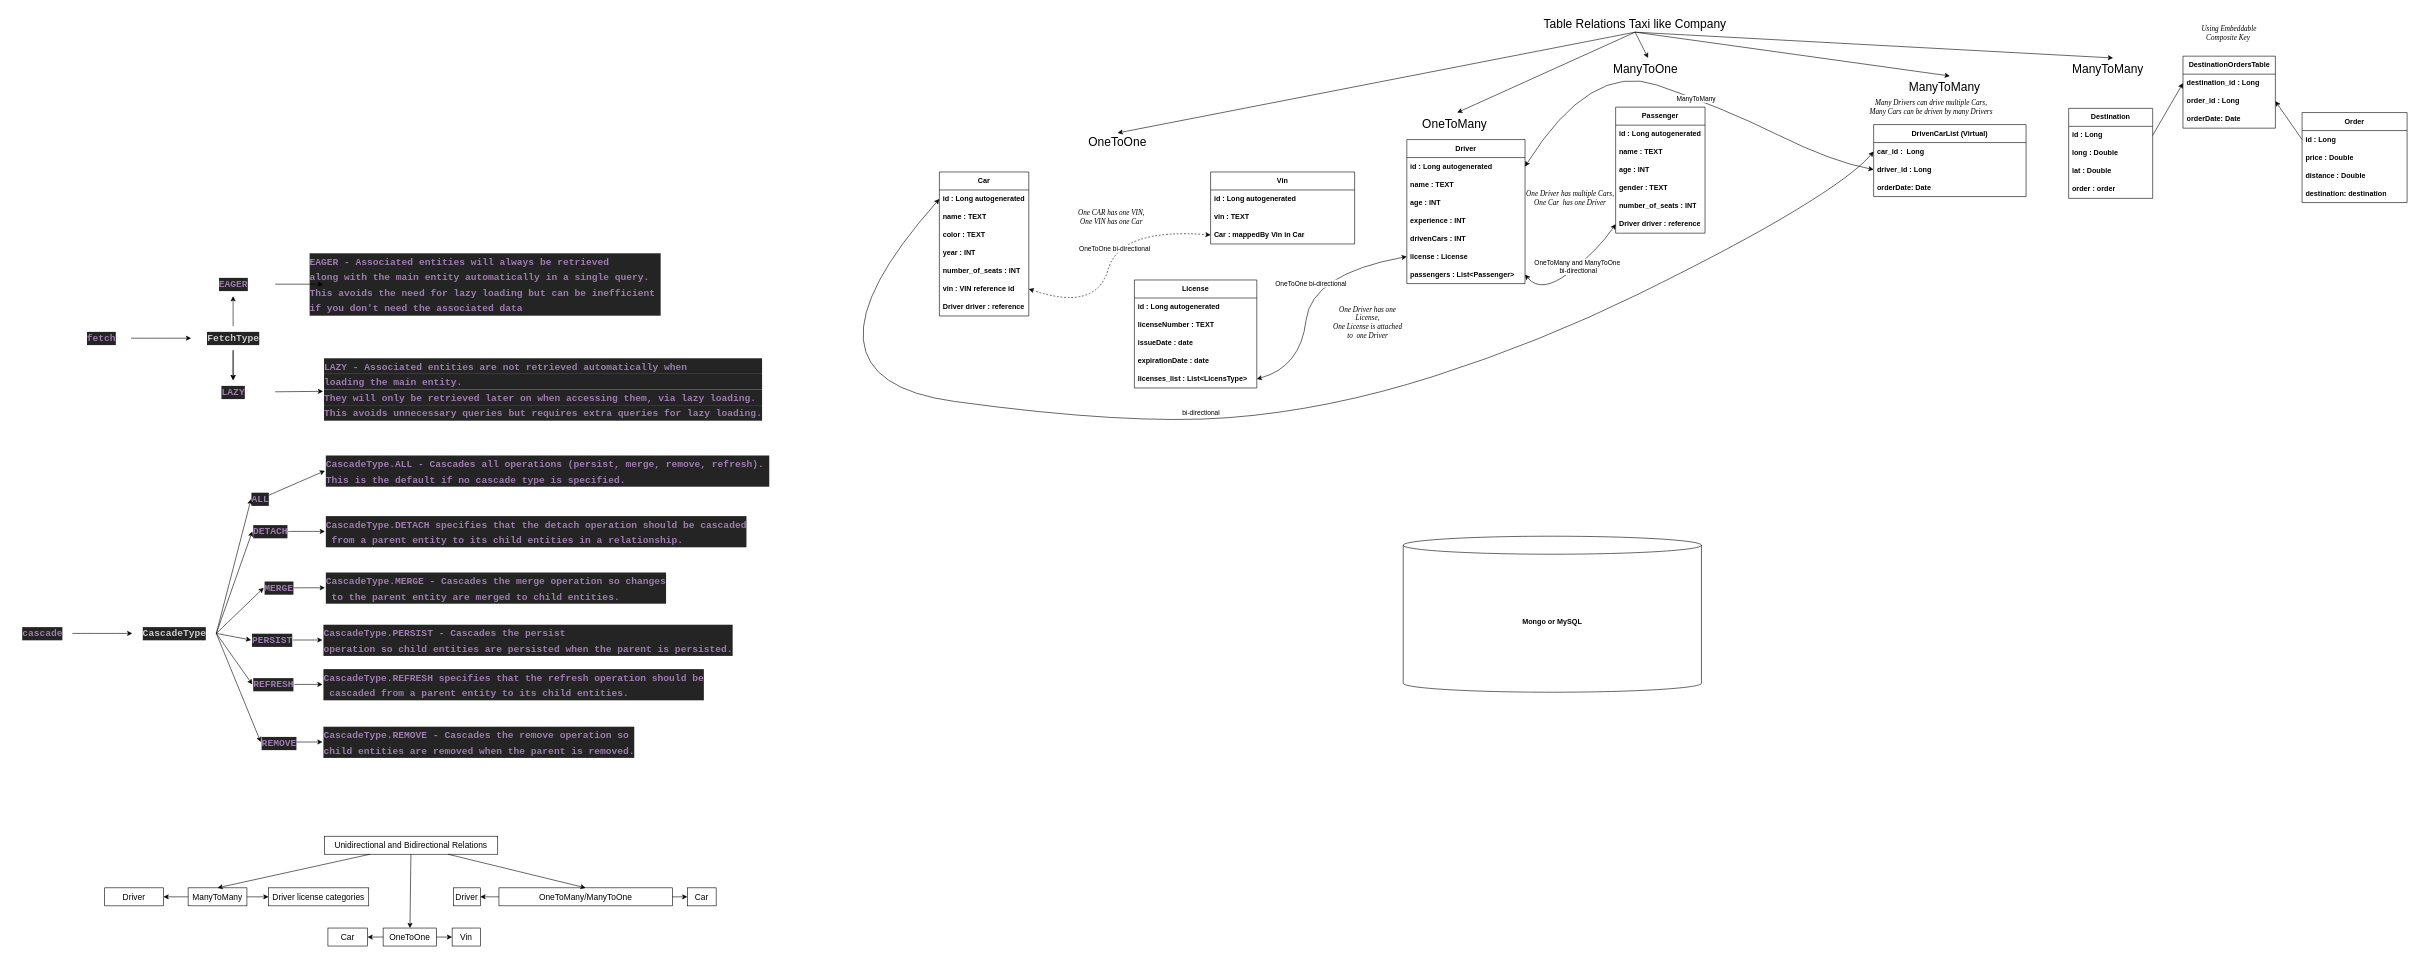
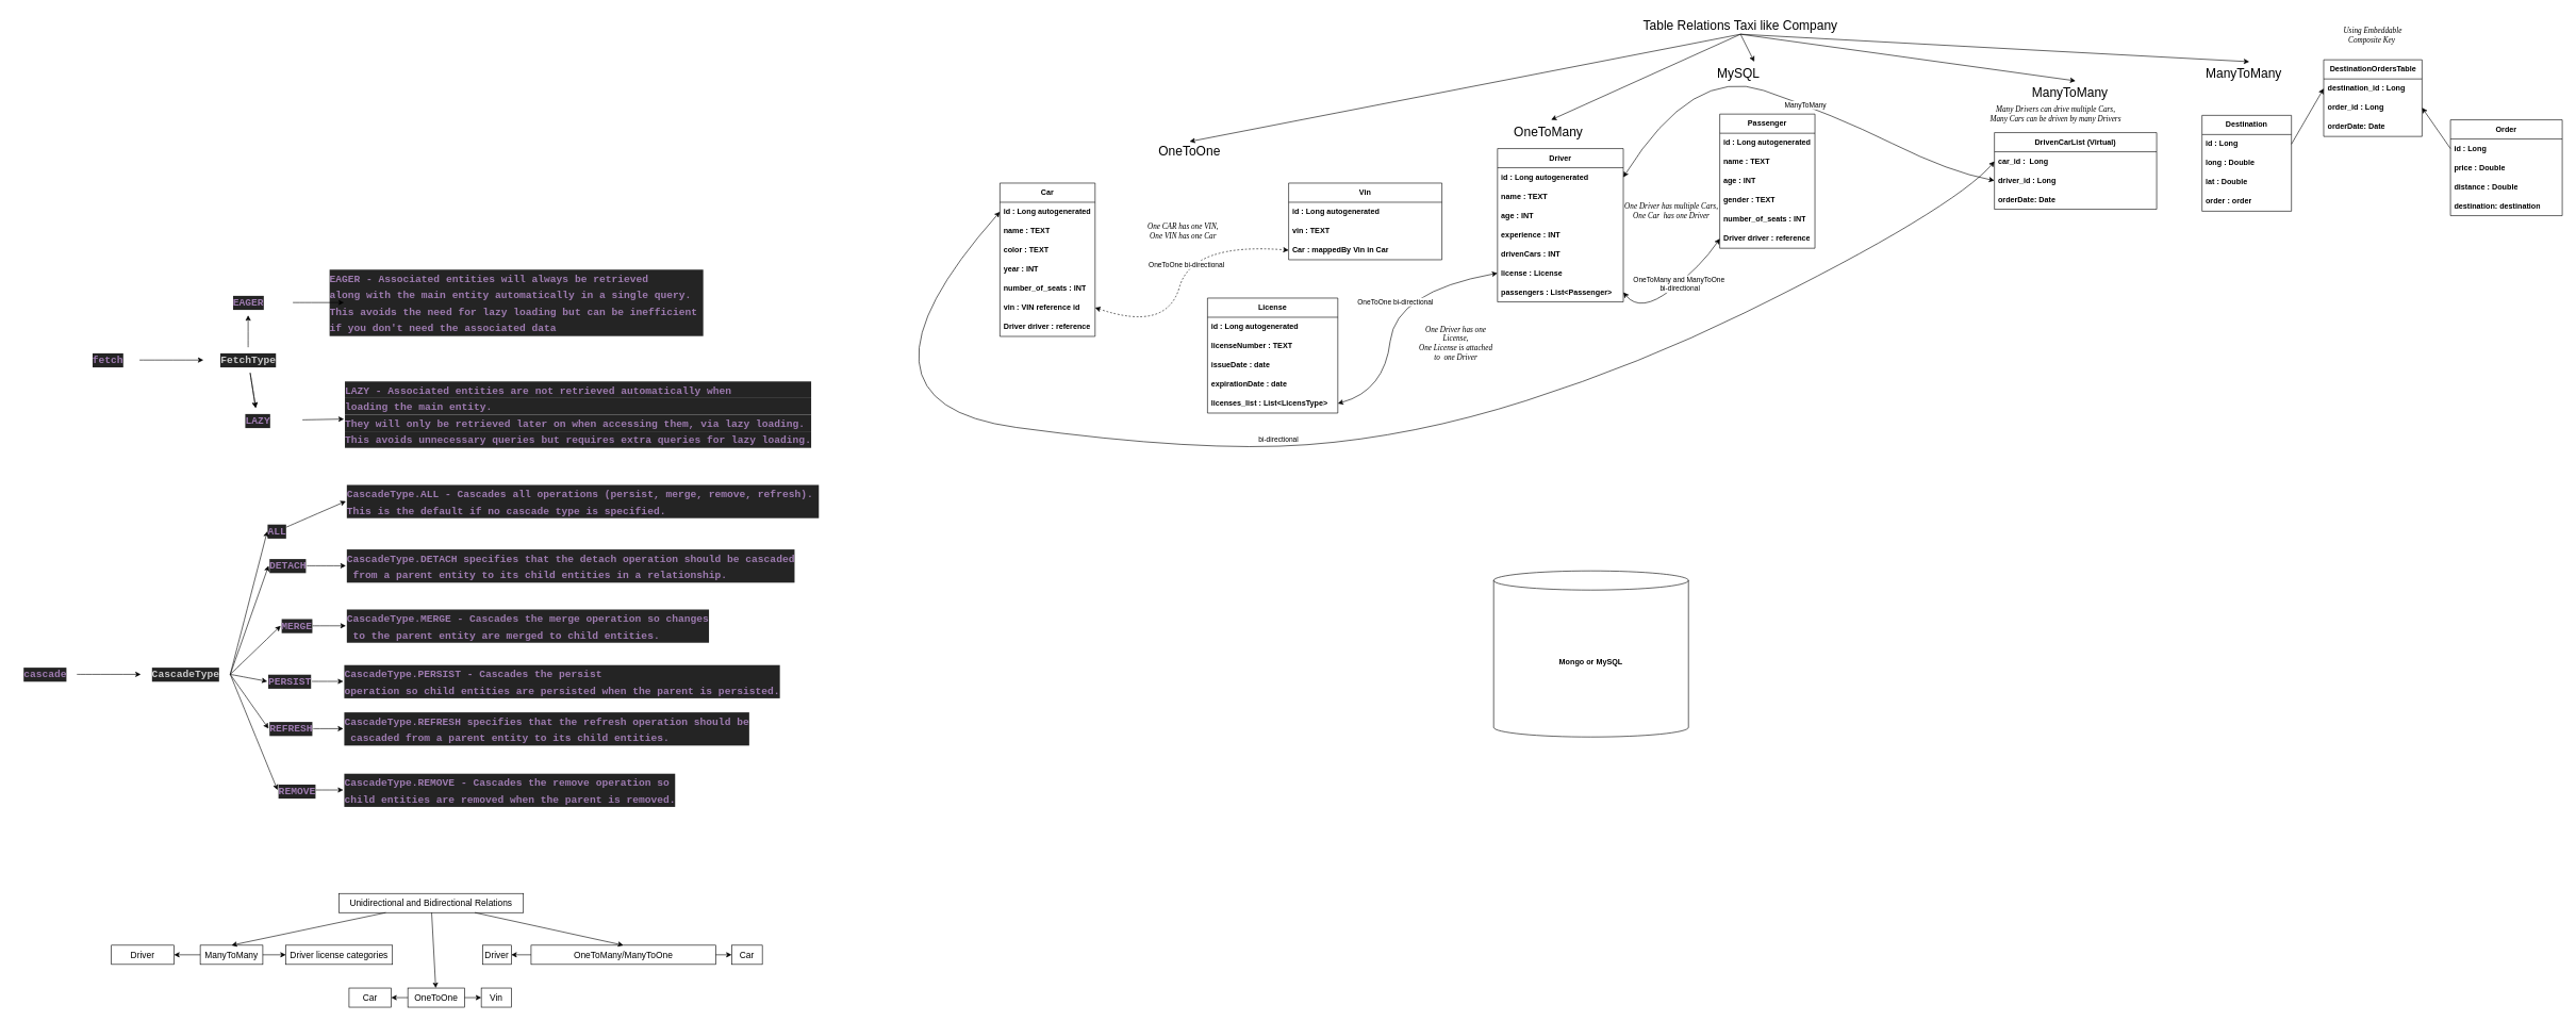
- <mxCell id="10" value="ManyToOne" style="text;whiteSpace=wrap;fontSize=20;" parent="1" vertex="1"><mxGeometry x="2686" y="96" width="120" height="30" as="geometry" /></mxCell>
+ <mxCell id="10" value="MySQL" style="text;whiteSpace=wrap;fontSize=20;" parent="1" vertex="1"><mxGeometry x="2686" y="96" width="120" height="30" as="geometry" /></mxCell>
- <mxCell id="15" value="&lt;div style=&quot;color: rgb(204, 204, 204); background-color: rgb(36, 36, 36); font-family: &amp;quot;Anonymous Pro&amp;quot;, &amp;quot;Fira Code&amp;quot;, &amp;quot;Cascadia Code&amp;quot;, Consolas, &amp;quot;Courier New&amp;quot;, monospace, &amp;quot;Droid Sans Mono&amp;quot;, &amp;quot;monospace&amp;quot;, monospace; font-size: 16px; line-height: 22px;&quot;&gt;&lt;span style=&quot;color: #9e7bb0;&quot;&gt;LAZY&lt;/span&gt;&lt;/div&gt;" style="text;strokeColor=none;fillColor=none;html=1;fontSize=24;fontStyle=1;verticalAlign=middle;align=center;" parent="11" vertex="1"><mxGeometry x="200" y="230" width="140" height="40" as="geometry" /></mxCell>
+ <mxCell id="15" value="&lt;div style=&quot;color: rgb(204, 204, 204); background-color: rgb(36, 36, 36); font-family: &amp;quot;Anonymous Pro&amp;quot;, &amp;quot;Fira Code&amp;quot;, &amp;quot;Cascadia Code&amp;quot;, Consolas, &amp;quot;Courier New&amp;quot;, monospace, &amp;quot;Droid Sans Mono&amp;quot;, &amp;quot;monospace&amp;quot;, monospace; font-size: 16px; line-height: 22px;&quot;&gt;&lt;span style=&quot;color: #9e7bb0;&quot;&gt;LAZY&lt;/span&gt;&lt;/div&gt;" style="text;strokeColor=none;fillColor=none;html=1;fontSize=24;fontStyle=1;verticalAlign=middle;align=center;" parent="11" vertex="1"><mxGeometry x="215" y="235" width="140" height="40" as="geometry" /></mxCell>
- <mxCell id="2" value="Mongo or MySQL" style="shape=cylinder3;whiteSpace=wrap;html=1;boundedLbl=1;backgroundOutline=1;size=15;fontStyle=1" parent="1" vertex="1"><mxGeometry x="2338" y="893" width="497" height="260" as="geometry" /></mxCell>
+ <mxCell id="2" value="Mongo or MySQL" style="shape=cylinder3;whiteSpace=wrap;html=1;boundedLbl=1;backgroundOutline=1;size=15;fontStyle=1" parent="1" vertex="1"><mxGeometry x="2338" y="893" width="305" height="260" as="geometry" /></mxCell>
- <mxCell id="60" value="&lt;span style=&quot;font-size: 14px;&quot;&gt;Unidirectional and Bidirectional Relations&lt;/span&gt;" style="text;html=1;strokeColor=default;fillColor=none;align=center;verticalAlign=middle;whiteSpace=wrap;rounded=0;container=0;" parent="59" vertex="1"><mxGeometry x="366" width="289" height="30" as="geometry" /></mxCell>
+ <mxCell id="60" value="&lt;span style=&quot;font-size: 14px;&quot;&gt;Unidirectional and Bidirectional Relations&lt;/span&gt;" style="text;html=1;strokeColor=default;fillColor=none;align=center;verticalAlign=middle;whiteSpace=wrap;rounded=0;container=0;" parent="59" vertex="1"><mxGeometry x="356" y="5" width="289" height="30" as="geometry" /></mxCell>
